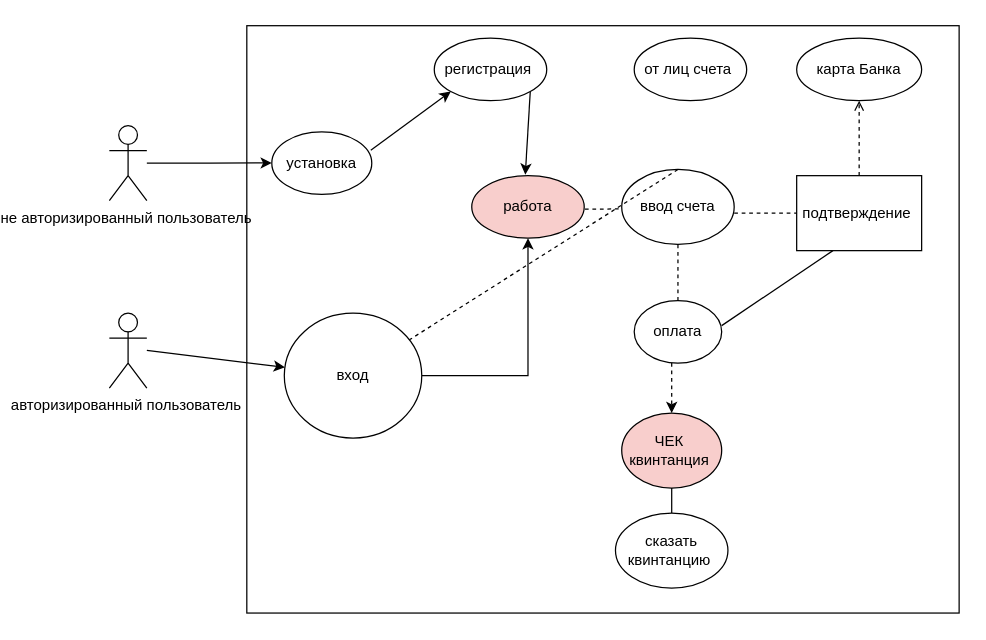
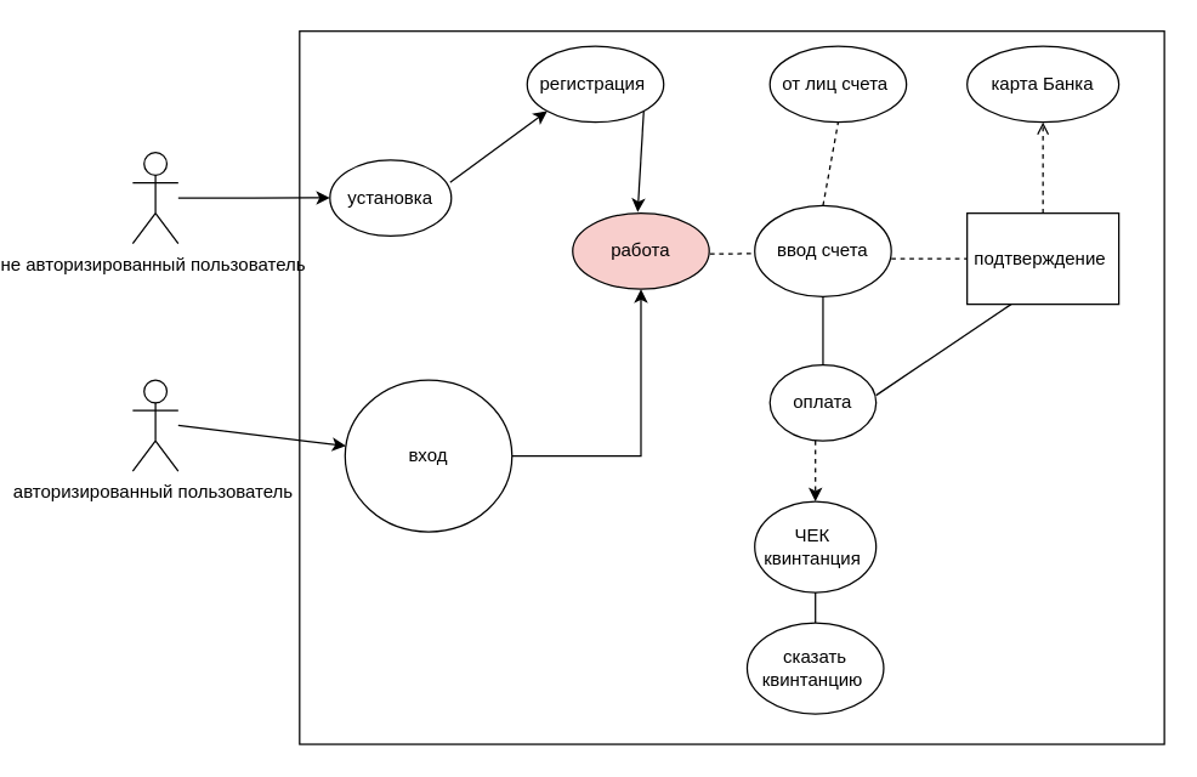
- <mxCell id="22" value="" style="endArrow=none;dashed=1;html=1;rounded=0;exitX=0.5;exitY=0;exitDx=0;exitDy=0;" parent="1" source="14" target="7" edge="1"><mxGeometry width="50" height="50" relative="1" as="geometry"><mxPoint x="440" y="150" as="sourcePoint" /><mxPoint x="490" y="100" as="targetPoint" /></mxGeometry></mxCell>
+ <mxCell id="22" value="" style="endArrow=none;dashed=1;html=1;rounded=0;exitX=0.5;exitY=0;exitDx=0;exitDy=0;entryX=0.5;entryY=1;entryDx=0;entryDy=0;" parent="1" source="14" target="15" edge="1"><mxGeometry width="50" height="50" relative="1" as="geometry"><mxPoint x="440" y="150" as="sourcePoint" /><mxPoint x="490" y="100" as="targetPoint" /></mxGeometry></mxCell>
- <mxCell id="27" value="" style="endArrow=none;html=1;rounded=0;exitX=0.5;exitY=0;exitDx=0;exitDy=0;entryX=0.5;entryY=1;entryDx=0;entryDy=0;dashed=1;" parent="1" source="16" target="14" edge="1"><mxGeometry width="50" height="50" relative="1" as="geometry"><mxPoint x="320" y="180" as="sourcePoint" /><mxPoint x="370" y="130" as="targetPoint" /><Array as="points" /></mxGeometry></mxCell>
+ <mxCell id="27" value="" style="endArrow=none;html=1;rounded=0;exitX=0.5;exitY=0;exitDx=0;exitDy=0;entryX=0.5;entryY=1;entryDx=0;entryDy=0;" parent="1" source="16" target="14" edge="1"><mxGeometry width="50" height="50" relative="1" as="geometry"><mxPoint x="320" y="180" as="sourcePoint" /><mxPoint x="370" y="130" as="targetPoint" /><Array as="points" /></mxGeometry></mxCell>
- <mxCell id="19" value="ЧЕК&amp;nbsp; квинтанция&amp;nbsp;" style="ellipse;whiteSpace=wrap;html=1;fillColor=#f8cecc;" parent="1" vertex="1"><mxGeometry x="430" y="330" width="80" height="60" as="geometry" /></mxCell>
+ <mxCell id="19" value="ЧЕК&amp;nbsp; квинтанция&amp;nbsp;" style="ellipse;whiteSpace=wrap;html=1;" parent="1" vertex="1"><mxGeometry x="430" y="330" width="80" height="60" as="geometry" /></mxCell>
